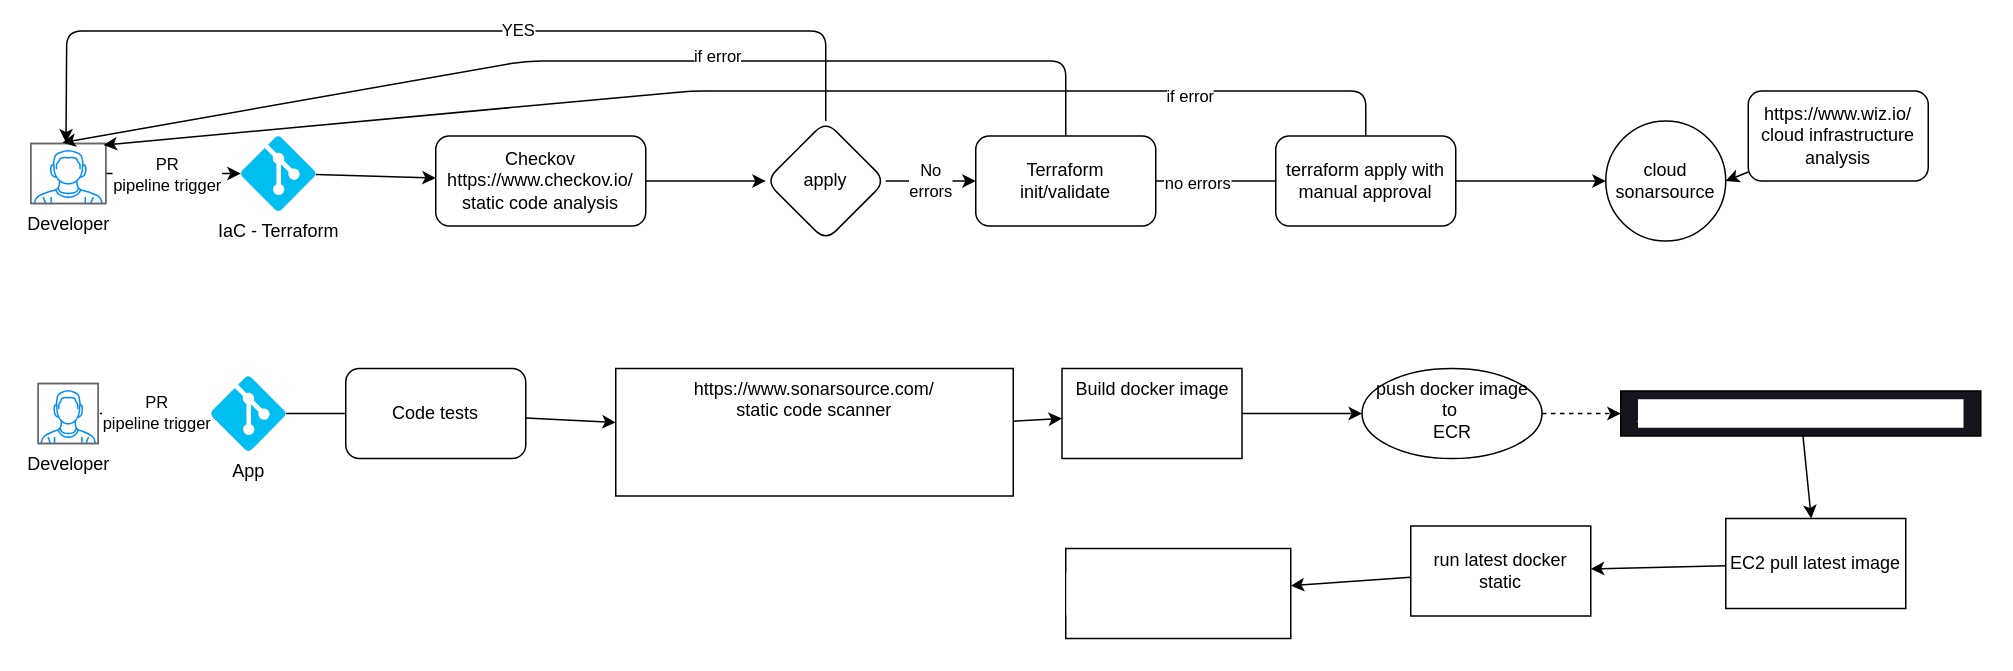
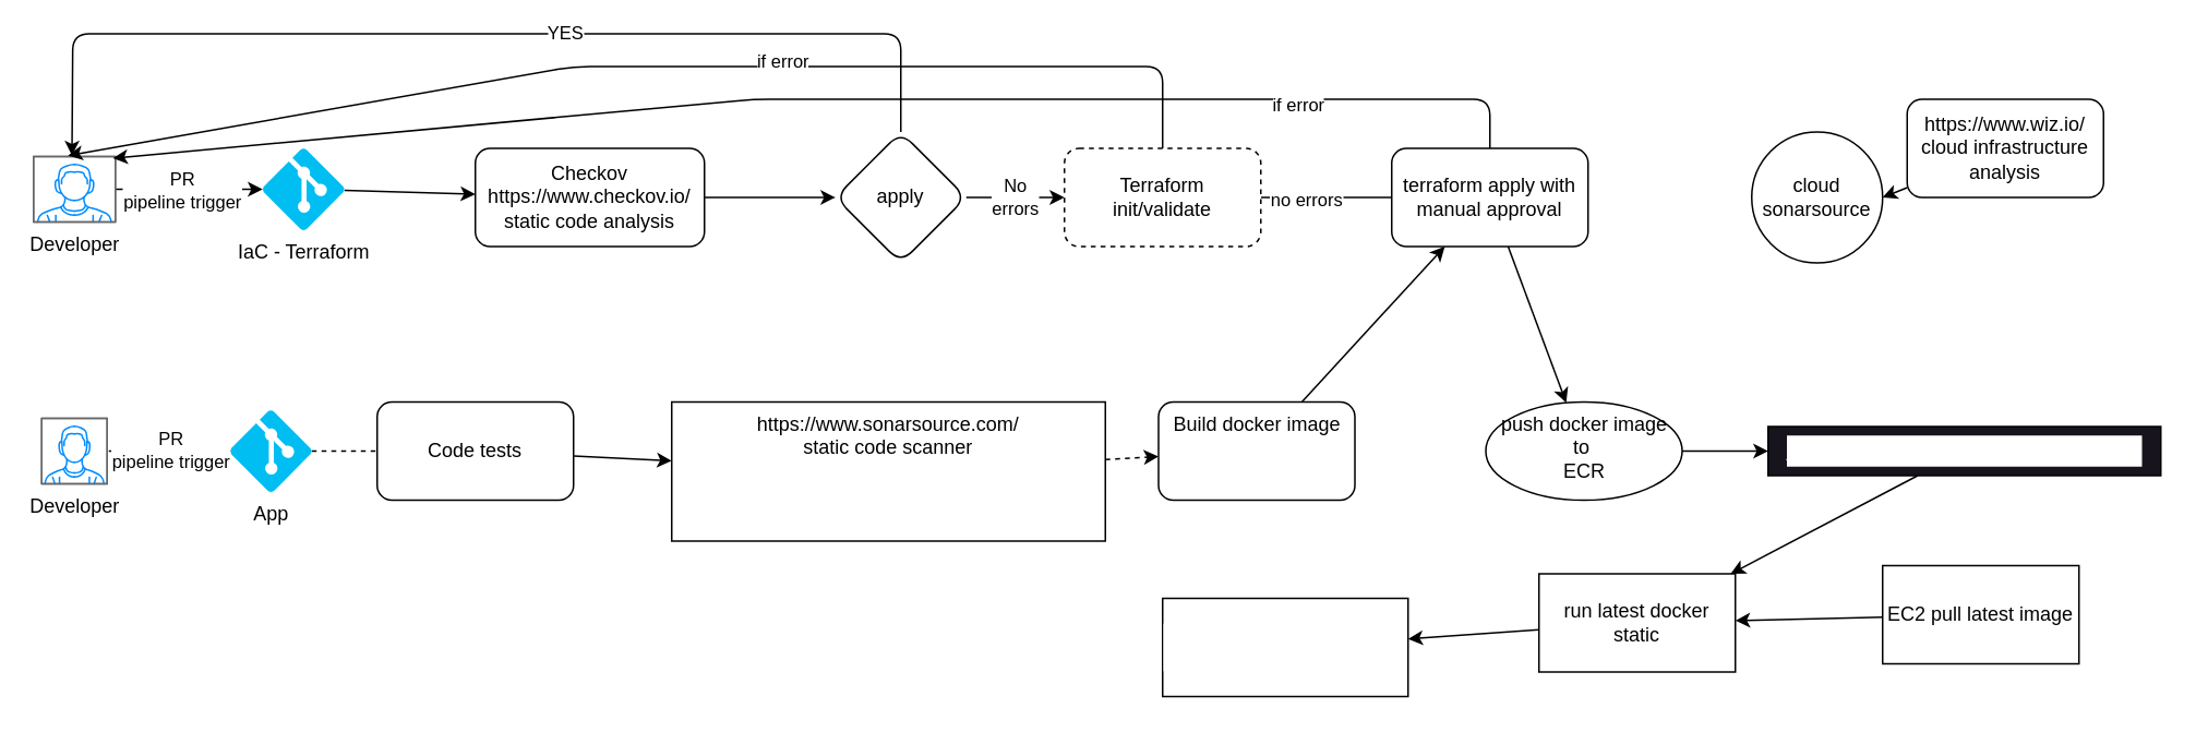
- <mxCell id="19" value="Terraform&lt;br&gt;init/validate" style="whiteSpace=wrap;html=1;rounded=1;" parent="1" vertex="1"><mxGeometry x="650" y="90" width="120" height="60" as="geometry" /></mxCell>
+ <mxCell id="19" value="Terraform&lt;br&gt;init/validate" style="whiteSpace=wrap;html=1;rounded=1;dashed=1;" parent="1" vertex="1"><mxGeometry x="650" y="90" width="120" height="60" as="geometry" /></mxCell>
- <mxCell id="22" value="" style="edgeStyle=none;html=1;" parent="1" source="23" target="26" edge="1"><mxGeometry relative="1" as="geometry" /></mxCell>
+ <mxCell id="22" value="" style="edgeStyle=none;html=1;" parent="1" source="23" target="38" edge="1"><mxGeometry relative="1" as="geometry" /></mxCell>
- <mxCell id="33" value="" style="edgeStyle=none;html=1;endArrow=none;" parent="1" source="3" target="34" edge="1"><mxGeometry relative="1" as="geometry"><mxPoint x="170" y="275" as="sourcePoint" /><mxPoint x="570" y="275" as="targetPoint" /></mxGeometry></mxCell>
+ <mxCell id="33" value="" style="edgeStyle=none;html=1;endArrow=none;dashed=1;" parent="1" source="3" target="34" edge="1"><mxGeometry relative="1" as="geometry"><mxPoint x="170" y="275" as="sourcePoint" /><mxPoint x="570" y="275" as="targetPoint" /></mxGeometry></mxCell>
- <mxCell id="36" value="Build docker image" style="whiteSpace=wrap;html=1;verticalAlign=top;fillColor=none;" parent="1" vertex="1"><mxGeometry x="707.5" y="245" width="120" height="60" as="geometry" /></mxCell>
+ <mxCell id="36" value="Build docker image" style="whiteSpace=wrap;html=1;verticalAlign=top;fillColor=none;rounded=1;" parent="1" vertex="1"><mxGeometry x="707.5" y="245" width="120" height="60" as="geometry" /></mxCell>
- <mxCell id="35" value="" style="edgeStyle=none;html=1;" parent="1" source="36" target="38" edge="1"><mxGeometry relative="1" as="geometry" /></mxCell>
+ <mxCell id="35" value="" style="edgeStyle=none;html=1;" parent="1" source="36" target="23" edge="1"><mxGeometry relative="1" as="geometry" /></mxCell>
- <mxCell id="37" style="edgeStyle=none;html=1;dashed=1;" parent="1" source="38" target="30" edge="1"><mxGeometry relative="1" as="geometry" /></mxCell>
+ <mxCell id="37" style="edgeStyle=none;html=1;" parent="1" source="38" target="30" edge="1"><mxGeometry relative="1" as="geometry" /></mxCell>
- <mxCell id="31" value="" style="edgeStyle=none;html=1;" parent="1" source="32" target="36" edge="1"><mxGeometry relative="1" as="geometry" /></mxCell>
+ <mxCell id="31" value="" style="edgeStyle=none;html=1;dashed=1;" parent="1" source="32" target="36" edge="1"><mxGeometry relative="1" as="geometry" /></mxCell>
- <mxCell id="29" value="" style="edgeStyle=none;html=1;" parent="1" source="30" target="40" edge="1"><mxGeometry relative="1" as="geometry" /></mxCell>
+ <mxCell id="29" value="" style="edgeStyle=none;html=1;" parent="1" source="30" target="42" edge="1"><mxGeometry relative="1" as="geometry" /></mxCell>
